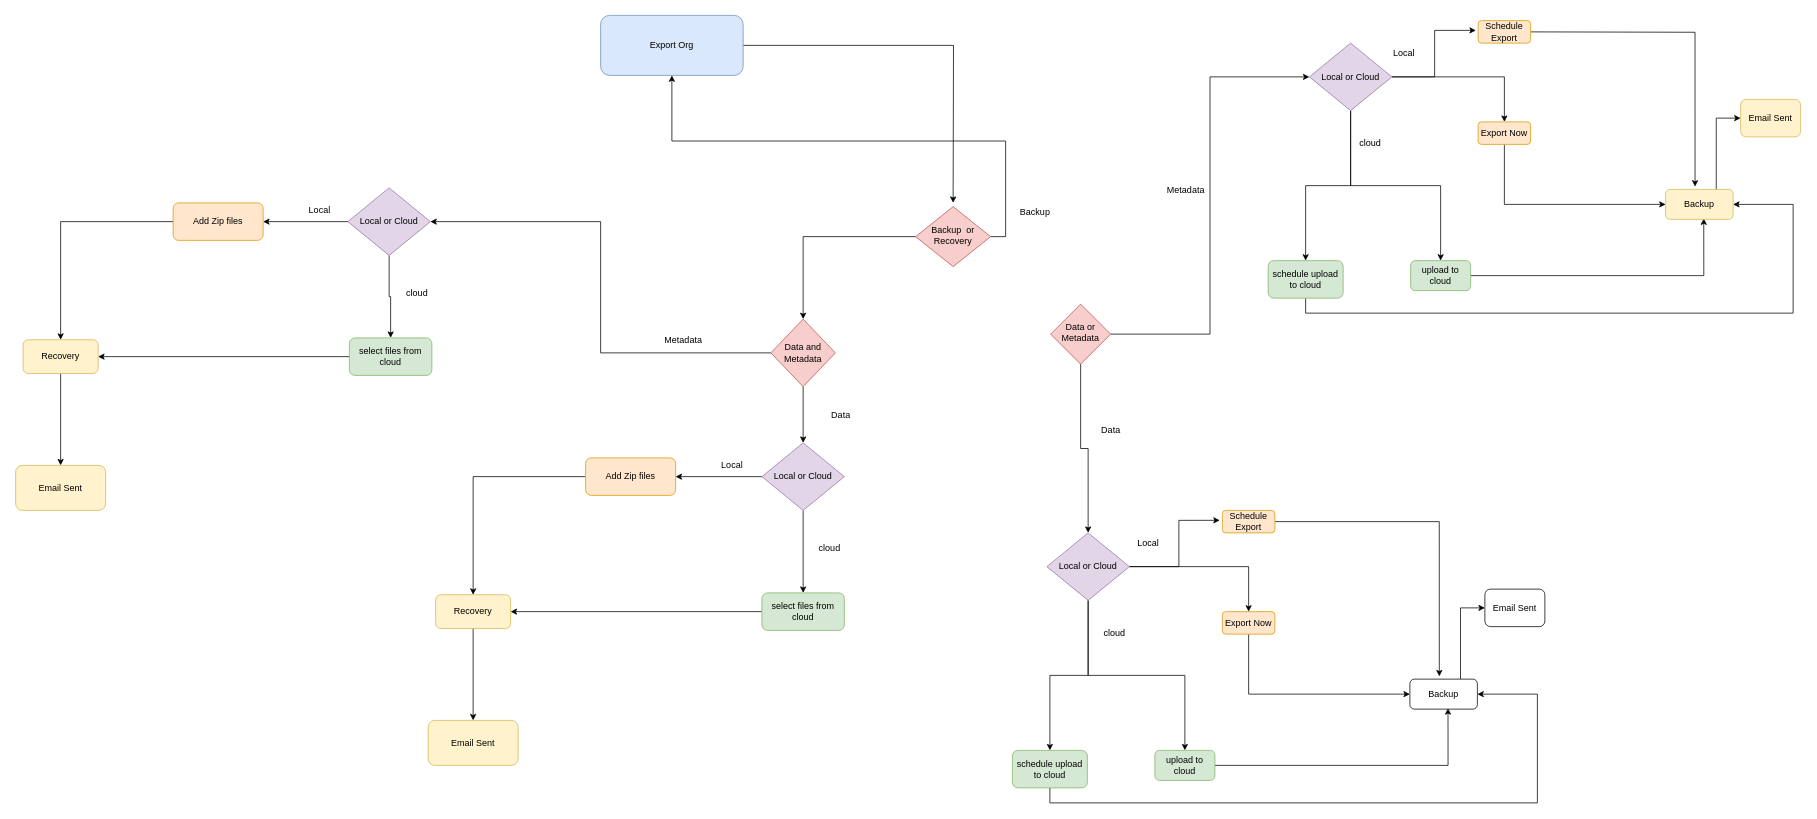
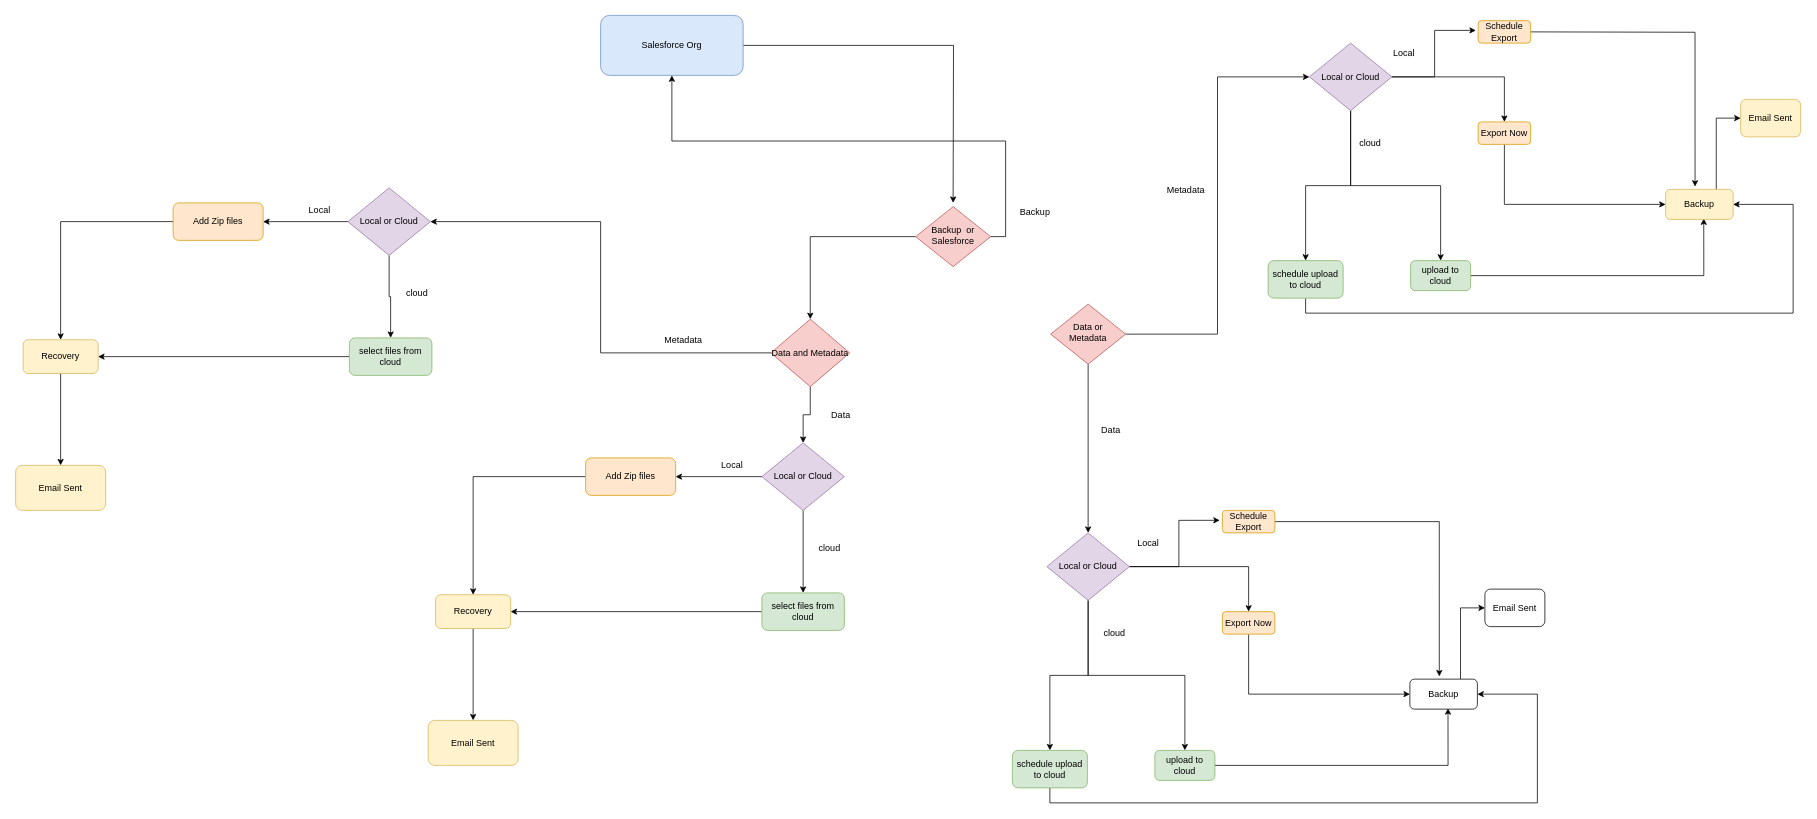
- <mxCell id="3" value="Export Org" style="rounded=1;whiteSpace=wrap;html=1;fontSize=12;glass=0;strokeWidth=1;shadow=0;fillColor=#dae8fc;strokeColor=#6c8ebf;" parent="1" vertex="1"><mxGeometry x="800" y="20" width="190" height="80" as="geometry" /></mxCell>
+ <mxCell id="3" value="Salesforce Org" style="rounded=1;whiteSpace=wrap;html=1;fontSize=12;glass=0;strokeWidth=1;shadow=0;fillColor=#dae8fc;strokeColor=#6c8ebf;" parent="1" vertex="1"><mxGeometry x="800" y="20" width="190" height="80" as="geometry" /></mxCell>
- <mxCell id="6" value="Backup&amp;nbsp; or Recovery" style="rhombus;whiteSpace=wrap;html=1;shadow=0;fontFamily=Helvetica;fontSize=12;align=center;strokeWidth=1;spacing=6;spacingTop=-4;fillColor=#f8cecc;strokeColor=#b85450;" parent="1" vertex="1"><mxGeometry x="1220" y="275" width="100" height="80" as="geometry" /></mxCell>
+ <mxCell id="6" value="Backup&amp;nbsp; or Salesforce" style="rhombus;whiteSpace=wrap;html=1;shadow=0;fontFamily=Helvetica;fontSize=12;align=center;strokeWidth=1;spacing=6;spacingTop=-4;fillColor=#f8cecc;strokeColor=#b85450;" parent="1" vertex="1"><mxGeometry x="1220" y="275" width="100" height="80" as="geometry" /></mxCell>
- <mxCell id="9" value="Data or Metadata" style="rhombus;whiteSpace=wrap;html=1;shadow=0;fontFamily=Helvetica;fontSize=12;align=center;strokeWidth=1;spacing=6;spacingTop=-4;fillColor=#f8cecc;strokeColor=#b85450;" parent="1" vertex="1"><mxGeometry x="1400" y="405" width="80" height="80" as="geometry" /></mxCell>
+ <mxCell id="9" value="Data or Metadata" style="rhombus;whiteSpace=wrap;html=1;shadow=0;fontFamily=Helvetica;fontSize=12;align=center;strokeWidth=1;spacing=6;spacingTop=-4;fillColor=#f8cecc;strokeColor=#b85450;" parent="1" vertex="1"><mxGeometry x="1400" y="405" width="100" height="80" as="geometry" /></mxCell>
- <mxCell id="19" value="Data and Metadata" style="rhombus;whiteSpace=wrap;html=1;fillColor=#f8cecc;strokeColor=#b85450;" parent="1" vertex="1"><mxGeometry x="1027" y="425" width="86" height="90" as="geometry" /></mxCell>
+ <mxCell id="19" value="Data and Metadata" style="rhombus;whiteSpace=wrap;html=1;fillColor=#f8cecc;strokeColor=#b85450;" parent="1" vertex="1"><mxGeometry x="1027" y="425" width="105" height="90" as="geometry" /></mxCell>
